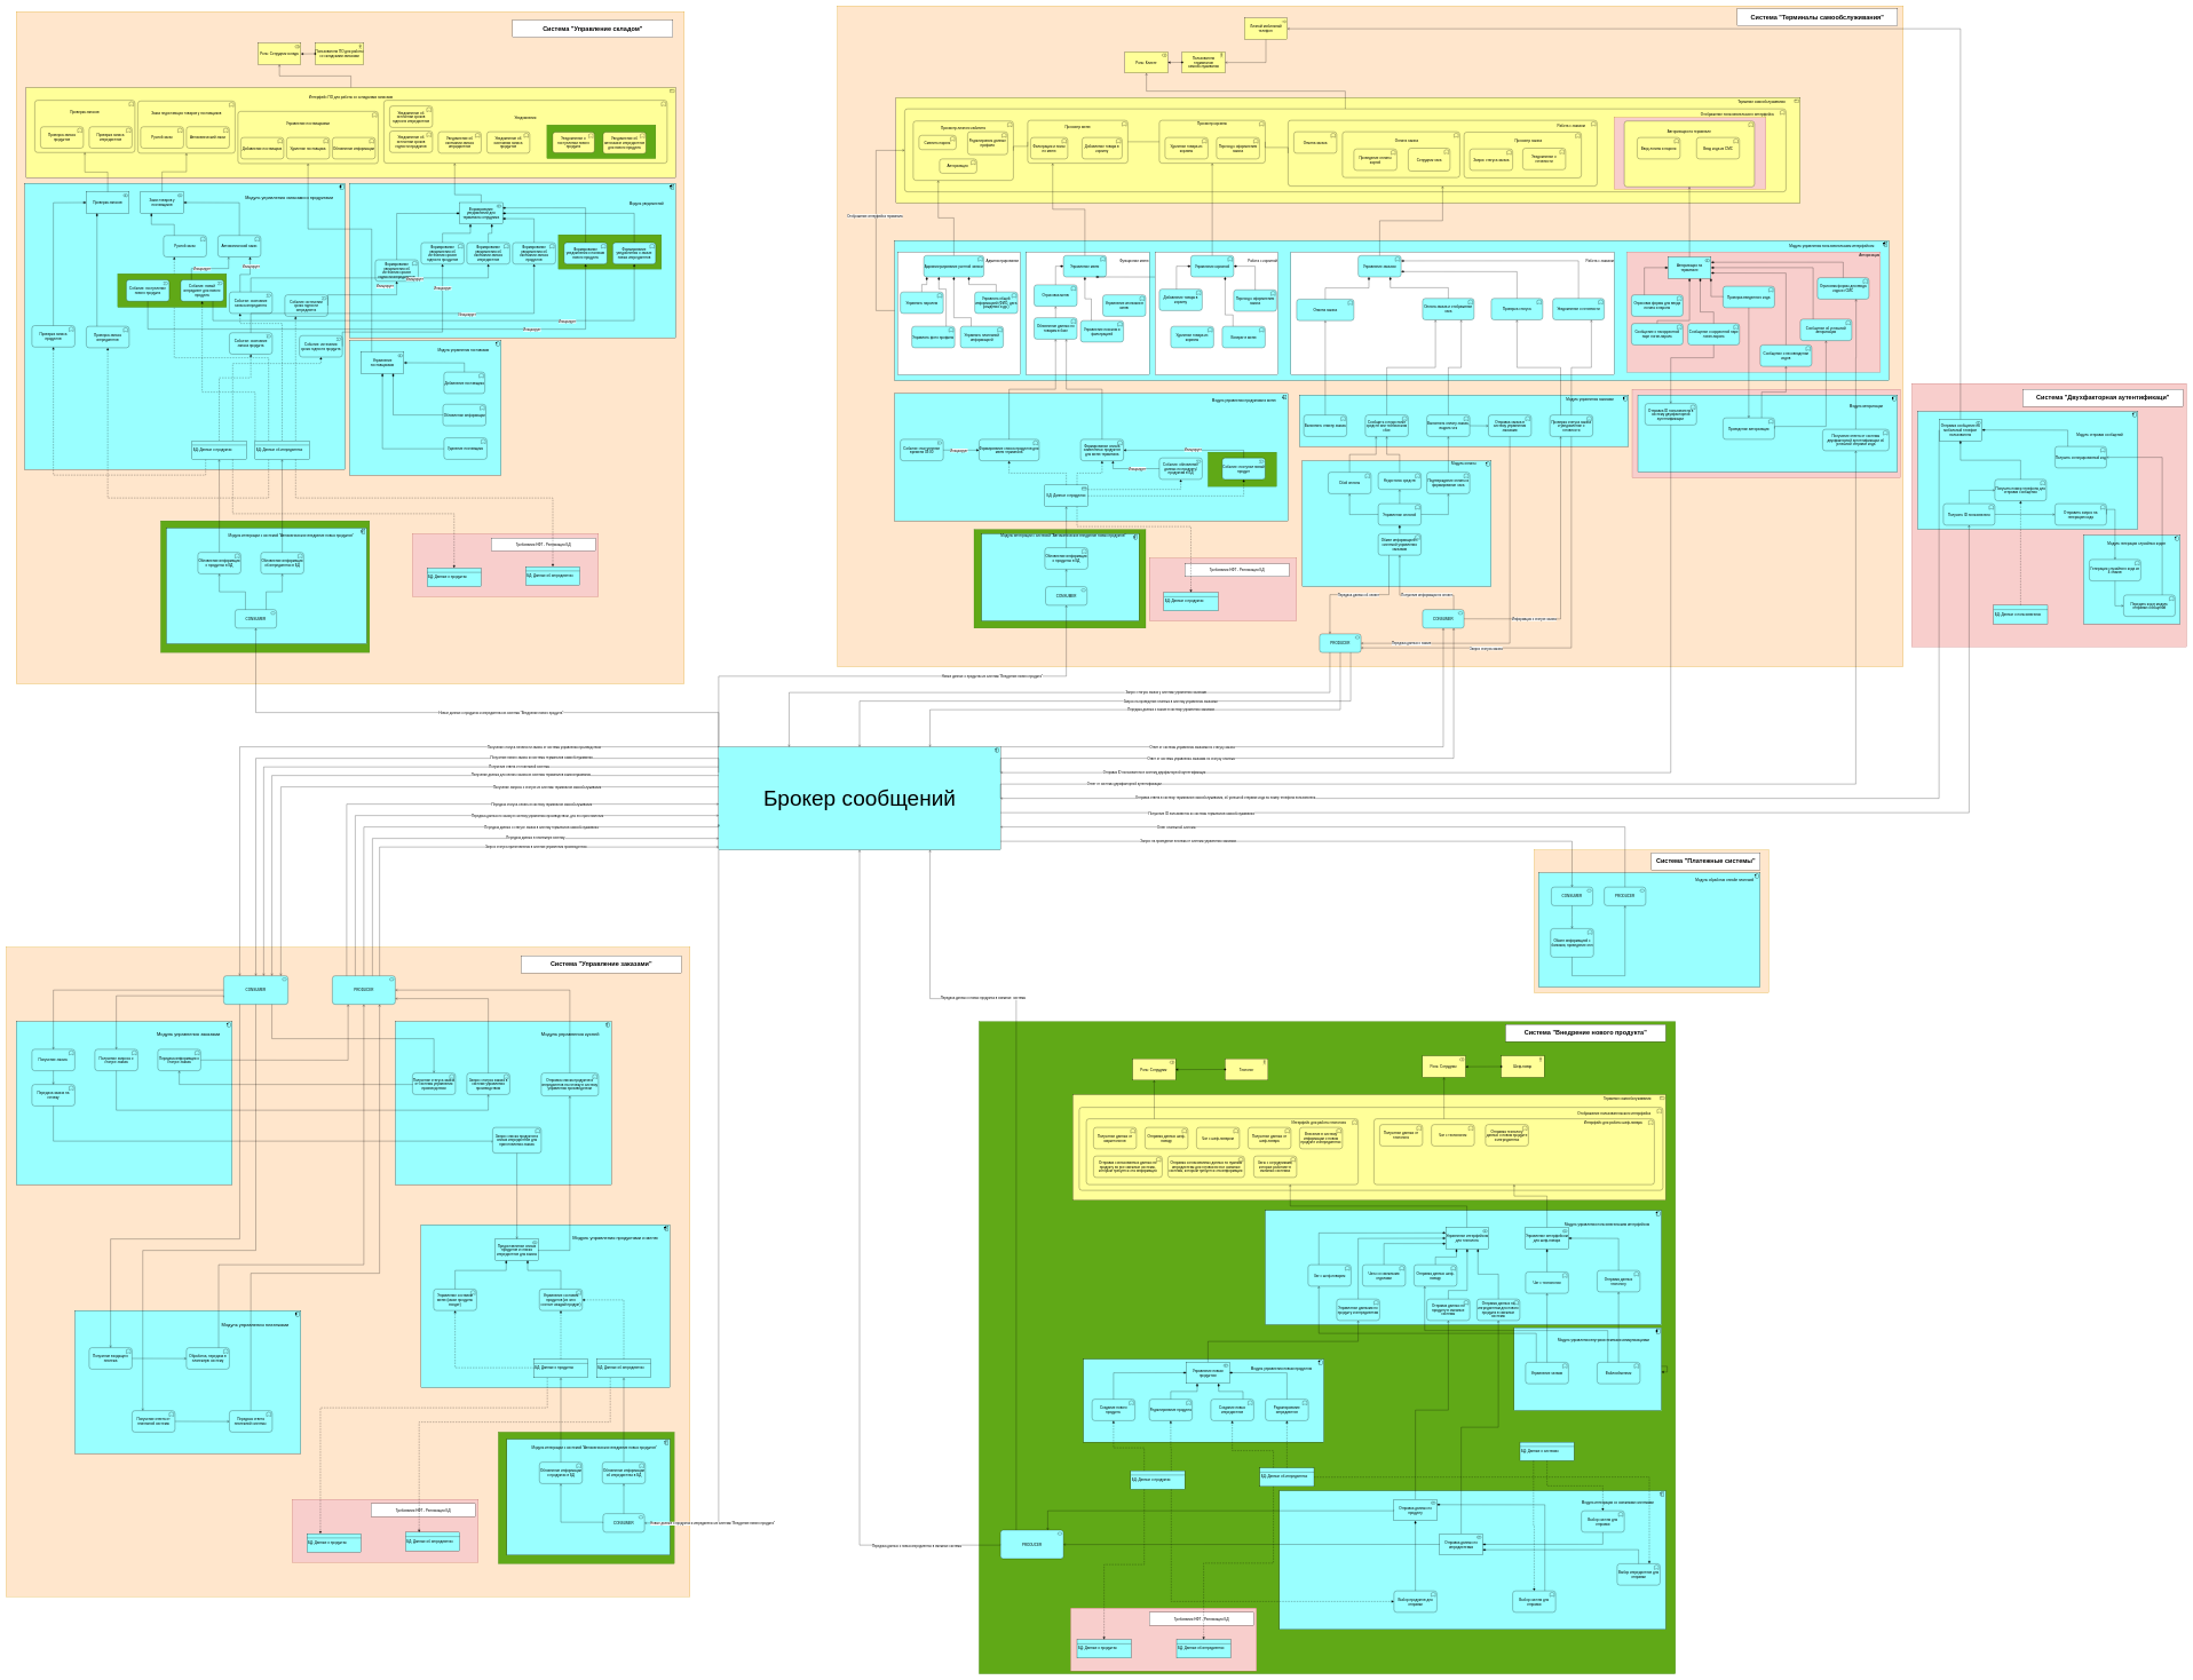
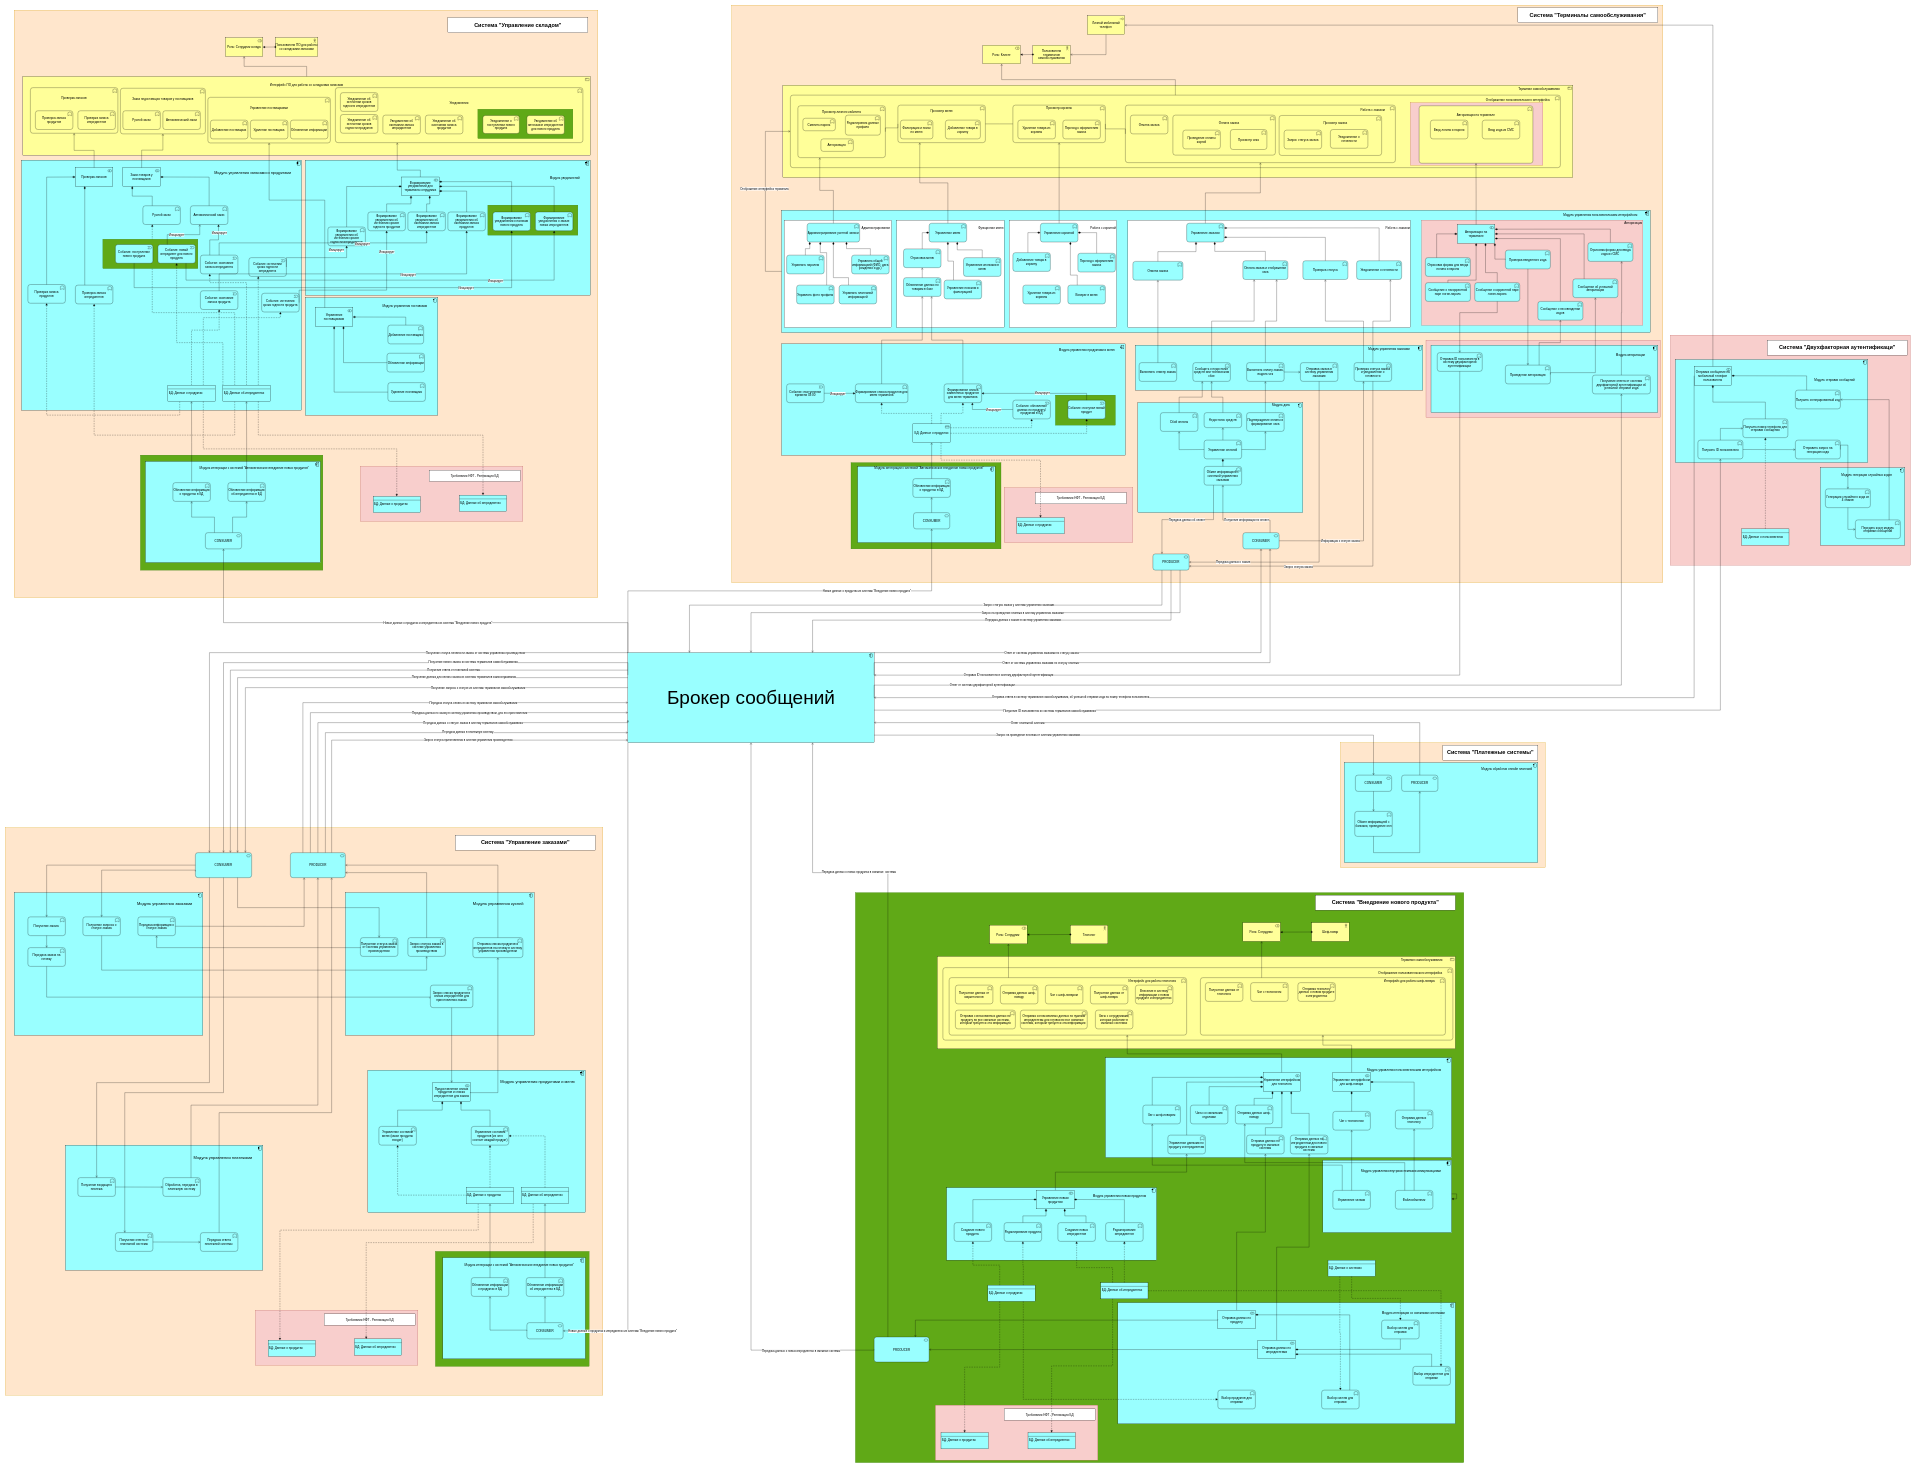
- <mxCell id="22" value="Сотрудник чека" style="html=1;outlineConnect=0;whiteSpace=wrap;fillColor=#ffff99;shape=mxgraph.archimate3.application;appType=func;archiType=rounded;" parent="1" vertex="1"><mxGeometry x="4920" y="517.5" width="146" height="80" as="geometry" /></mxCell>
+ <mxCell id="22" value="Просмотр чека" style="html=1;outlineConnect=0;whiteSpace=wrap;fillColor=#ffff99;shape=mxgraph.archimate3.application;appType=func;archiType=rounded;" parent="1" vertex="1"><mxGeometry x="4920" y="517.5" width="146" height="80" as="geometry" /></mxCell>
- <mxCell id="60" value="" style="html=1;startArrow=diamondThin;startFill=1;edgeStyle=elbowEdgeStyle;elbow=vertical;startSize=10;endArrow=none;endFill=0;rounded=0;exitX=0.75;exitY=1;exitDx=0;exitDy=0;exitPerimeter=0;" parent="1" source="53" target="64" edge="1"><mxGeometry width="160" relative="1" as="geometry"><mxPoint x="3375" y="1170" as="sourcePoint" /><mxPoint x="3535" y="1170" as="targetPoint" /></mxGeometry></mxCell>
+ <mxCell id="60" value="" style="html=1;startArrow=diamondThin;startFill=1;edgeStyle=elbowEdgeStyle;elbow=vertical;startSize=10;endArrow=none;endFill=0;rounded=0;entryX=0.5;entryY=0;entryDx=0;entryDy=0;entryPerimeter=0;exitX=0.75;exitY=1;exitDx=0;exitDy=0;exitPerimeter=0;" parent="1" source="53" target="59" edge="1"><mxGeometry width="160" relative="1" as="geometry"><mxPoint x="3375" y="1170" as="sourcePoint" /><mxPoint x="3535" y="1170" as="targetPoint" /></mxGeometry></mxCell>
- <mxCell id="226" value="Событие: поступление нового продукта" style="html=1;outlineConnect=0;whiteSpace=wrap;fillColor=#99ffff;shape=mxgraph.archimate3.application;appType=event;archiType=rounded" parent="1" vertex="1"><mxGeometry x="440" y="977.5" width="150" height="75" as="geometry" /></mxCell>
+ <mxCell id="226" value="Событие: поступление нового продукта" style="html=1;outlineConnect=0;whiteSpace=wrap;fillColor=#99ffff;shape=mxgraph.archimate3.application;appType=event;archiType=rounded" parent="1" vertex="1"><mxGeometry x="460" y="977.5" width="150" height="75" as="geometry" /></mxCell>
- <mxCell id="28" value="&lt;div style=&quot;padding-bottom: 420px; padding-right: 50px;&quot;&gt;&lt;span style=&quot;background-color: initial;&quot;&gt;Модуль оплаты&lt;/span&gt;&lt;/div&gt;" style="html=1;outlineConnect=0;whiteSpace=wrap;fillColor=#99ffff;shape=mxgraph.archimate3.application;appType=comp;archiType=square;align=right;" parent="1" vertex="1"><mxGeometry x="4550" y="1610" width="660" height="440" as="geometry" /></mxCell>
+ <mxCell id="28" value="&lt;div style=&quot;padding-bottom: 420px; padding-right: 50px;&quot;&gt;&lt;span style=&quot;background-color: initial;&quot;&gt;Модуль дата&lt;/span&gt;&lt;/div&gt;" style="html=1;outlineConnect=0;whiteSpace=wrap;fillColor=#99ffff;shape=mxgraph.archimate3.application;appType=comp;archiType=square;align=right;" parent="1" vertex="1"><mxGeometry x="4550" y="1610" width="660" height="440" as="geometry" /></mxCell>
- <mxCell id="440" value="" style="html=1;startArrow=diamondThin;startFill=1;edgeStyle=elbowEdgeStyle;elbow=vertical;startSize=10;endArrow=none;endFill=0;rounded=0;entryX=0.5;entryY=0;entryDx=0;entryDy=0;entryPerimeter=0;exitX=0.5;exitY=1;exitDx=0;exitDy=0;exitPerimeter=0;" parent="1" source="417" target="429" edge="1"><mxGeometry width="160" relative="1" as="geometry"><mxPoint x="4820" y="5240" as="sourcePoint" /><mxPoint x="4980" y="5240" as="targetPoint" /></mxGeometry></mxCell>
